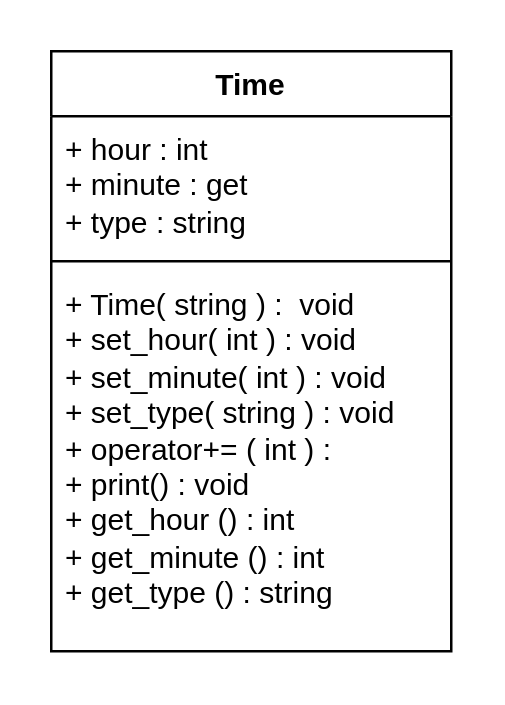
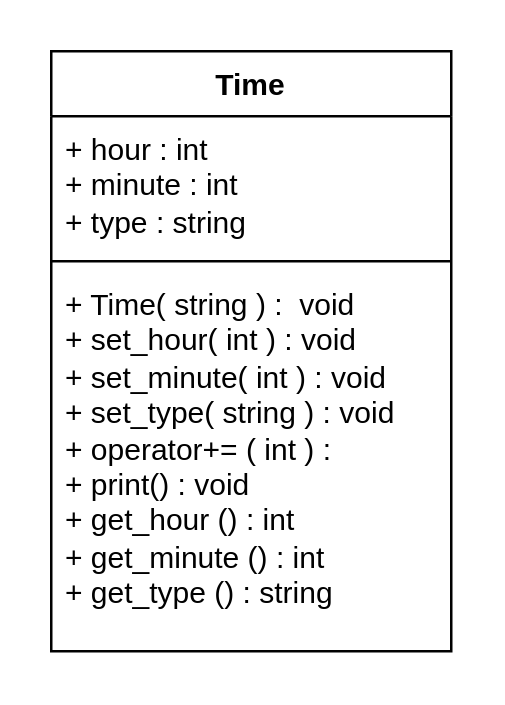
- <mxCell id="3" value="+ hour : int&lt;div&gt;+ minute : get&lt;/div&gt;&lt;div&gt;+ type : string&lt;/div&gt;" style="text;strokeColor=none;fillColor=none;align=left;verticalAlign=top;spacingLeft=4;spacingRight=4;overflow=hidden;rotatable=0;points=[[0,0.5],[1,0.5]];portConstraint=eastwest;whiteSpace=wrap;html=1;" vertex="1" parent="2"><mxGeometry y="26" width="160" height="54" as="geometry" /></mxCell>
+ <mxCell id="3" value="+ hour : int&lt;div&gt;+ minute : int&lt;/div&gt;&lt;div&gt;+ type : string&lt;/div&gt;" style="text;strokeColor=none;fillColor=none;align=left;verticalAlign=top;spacingLeft=4;spacingRight=4;overflow=hidden;rotatable=0;points=[[0,0.5],[1,0.5]];portConstraint=eastwest;whiteSpace=wrap;html=1;" vertex="1" parent="2"><mxGeometry y="26" width="160" height="54" as="geometry" /></mxCell>
